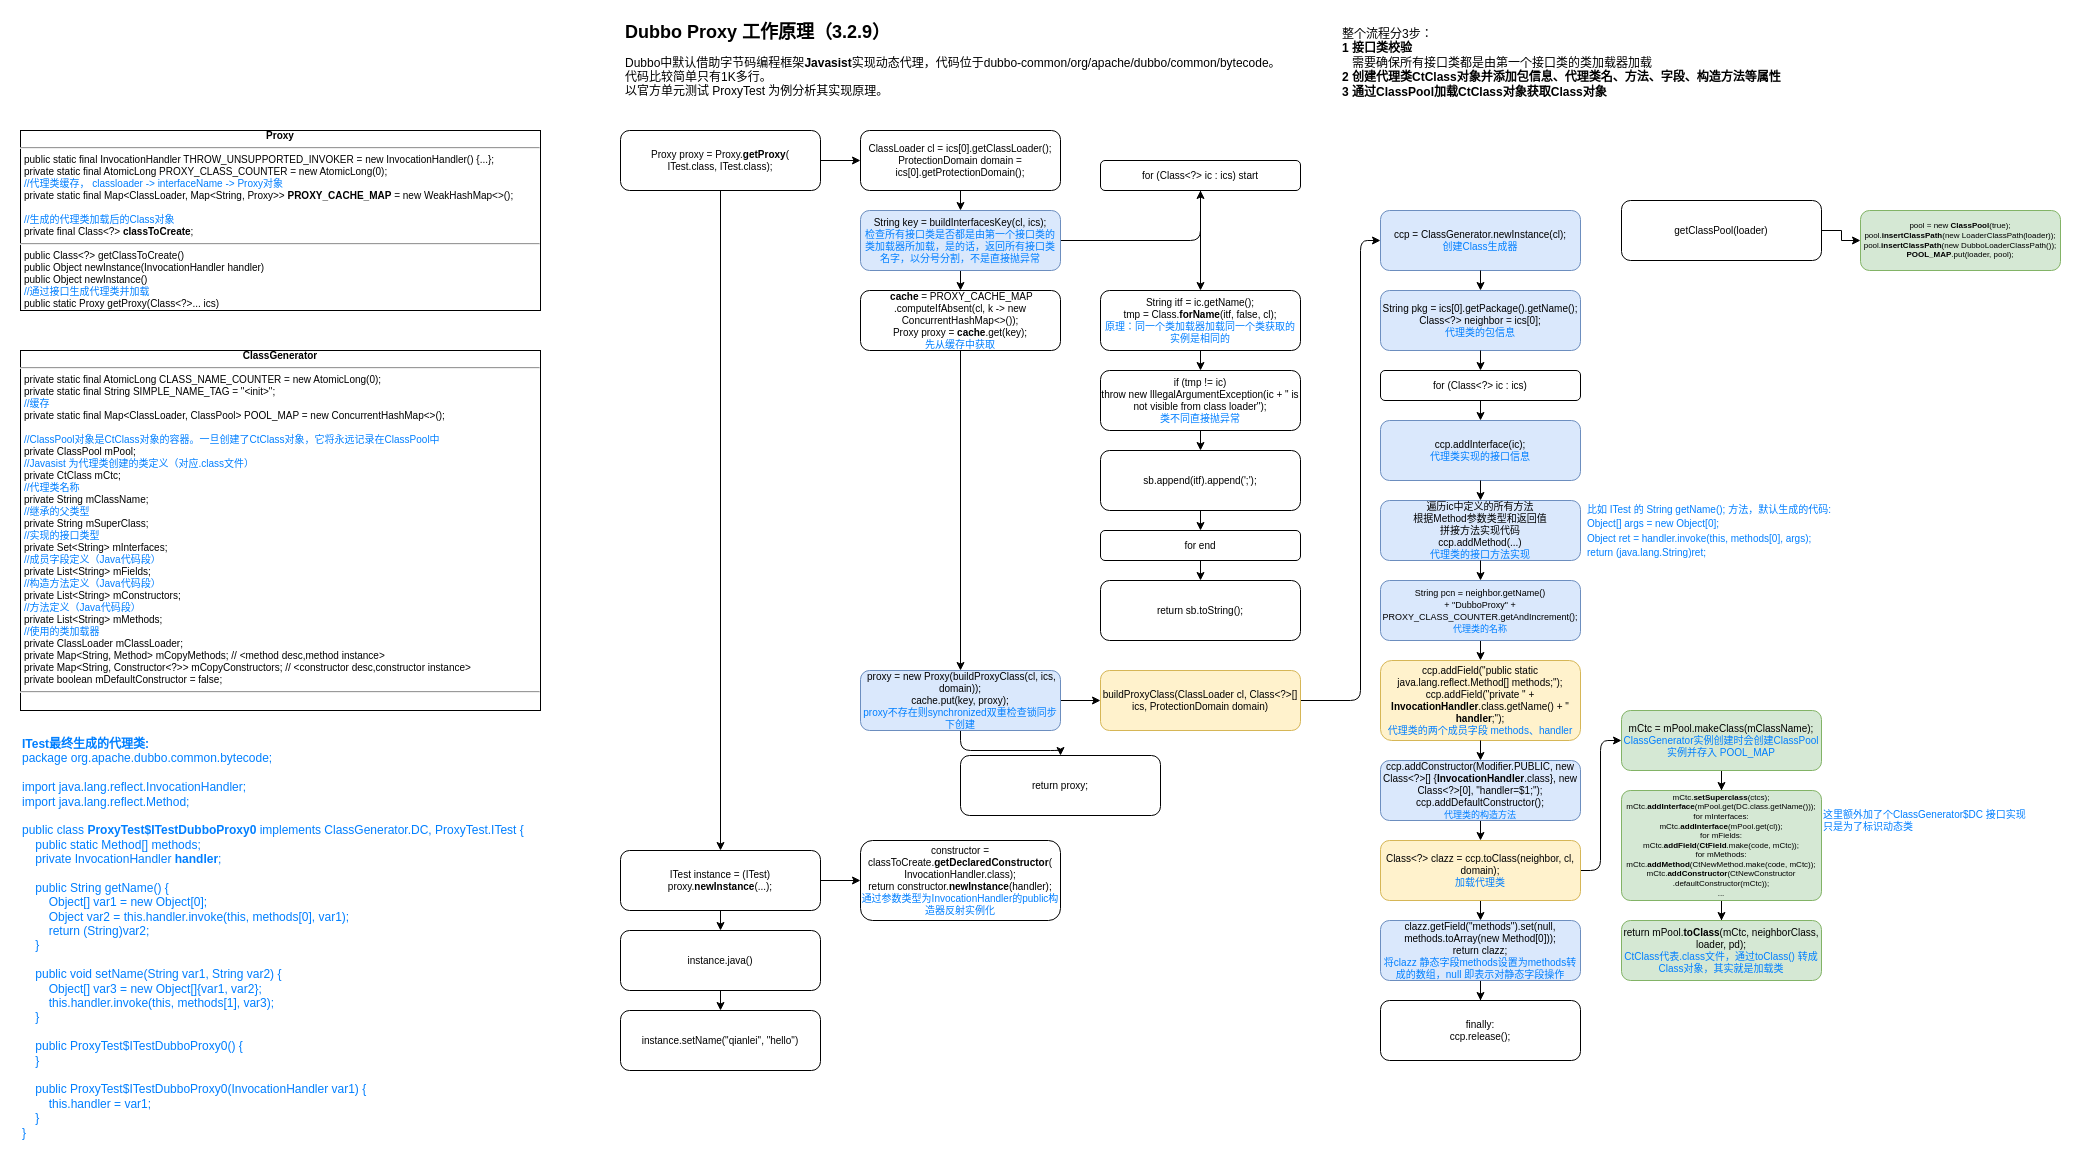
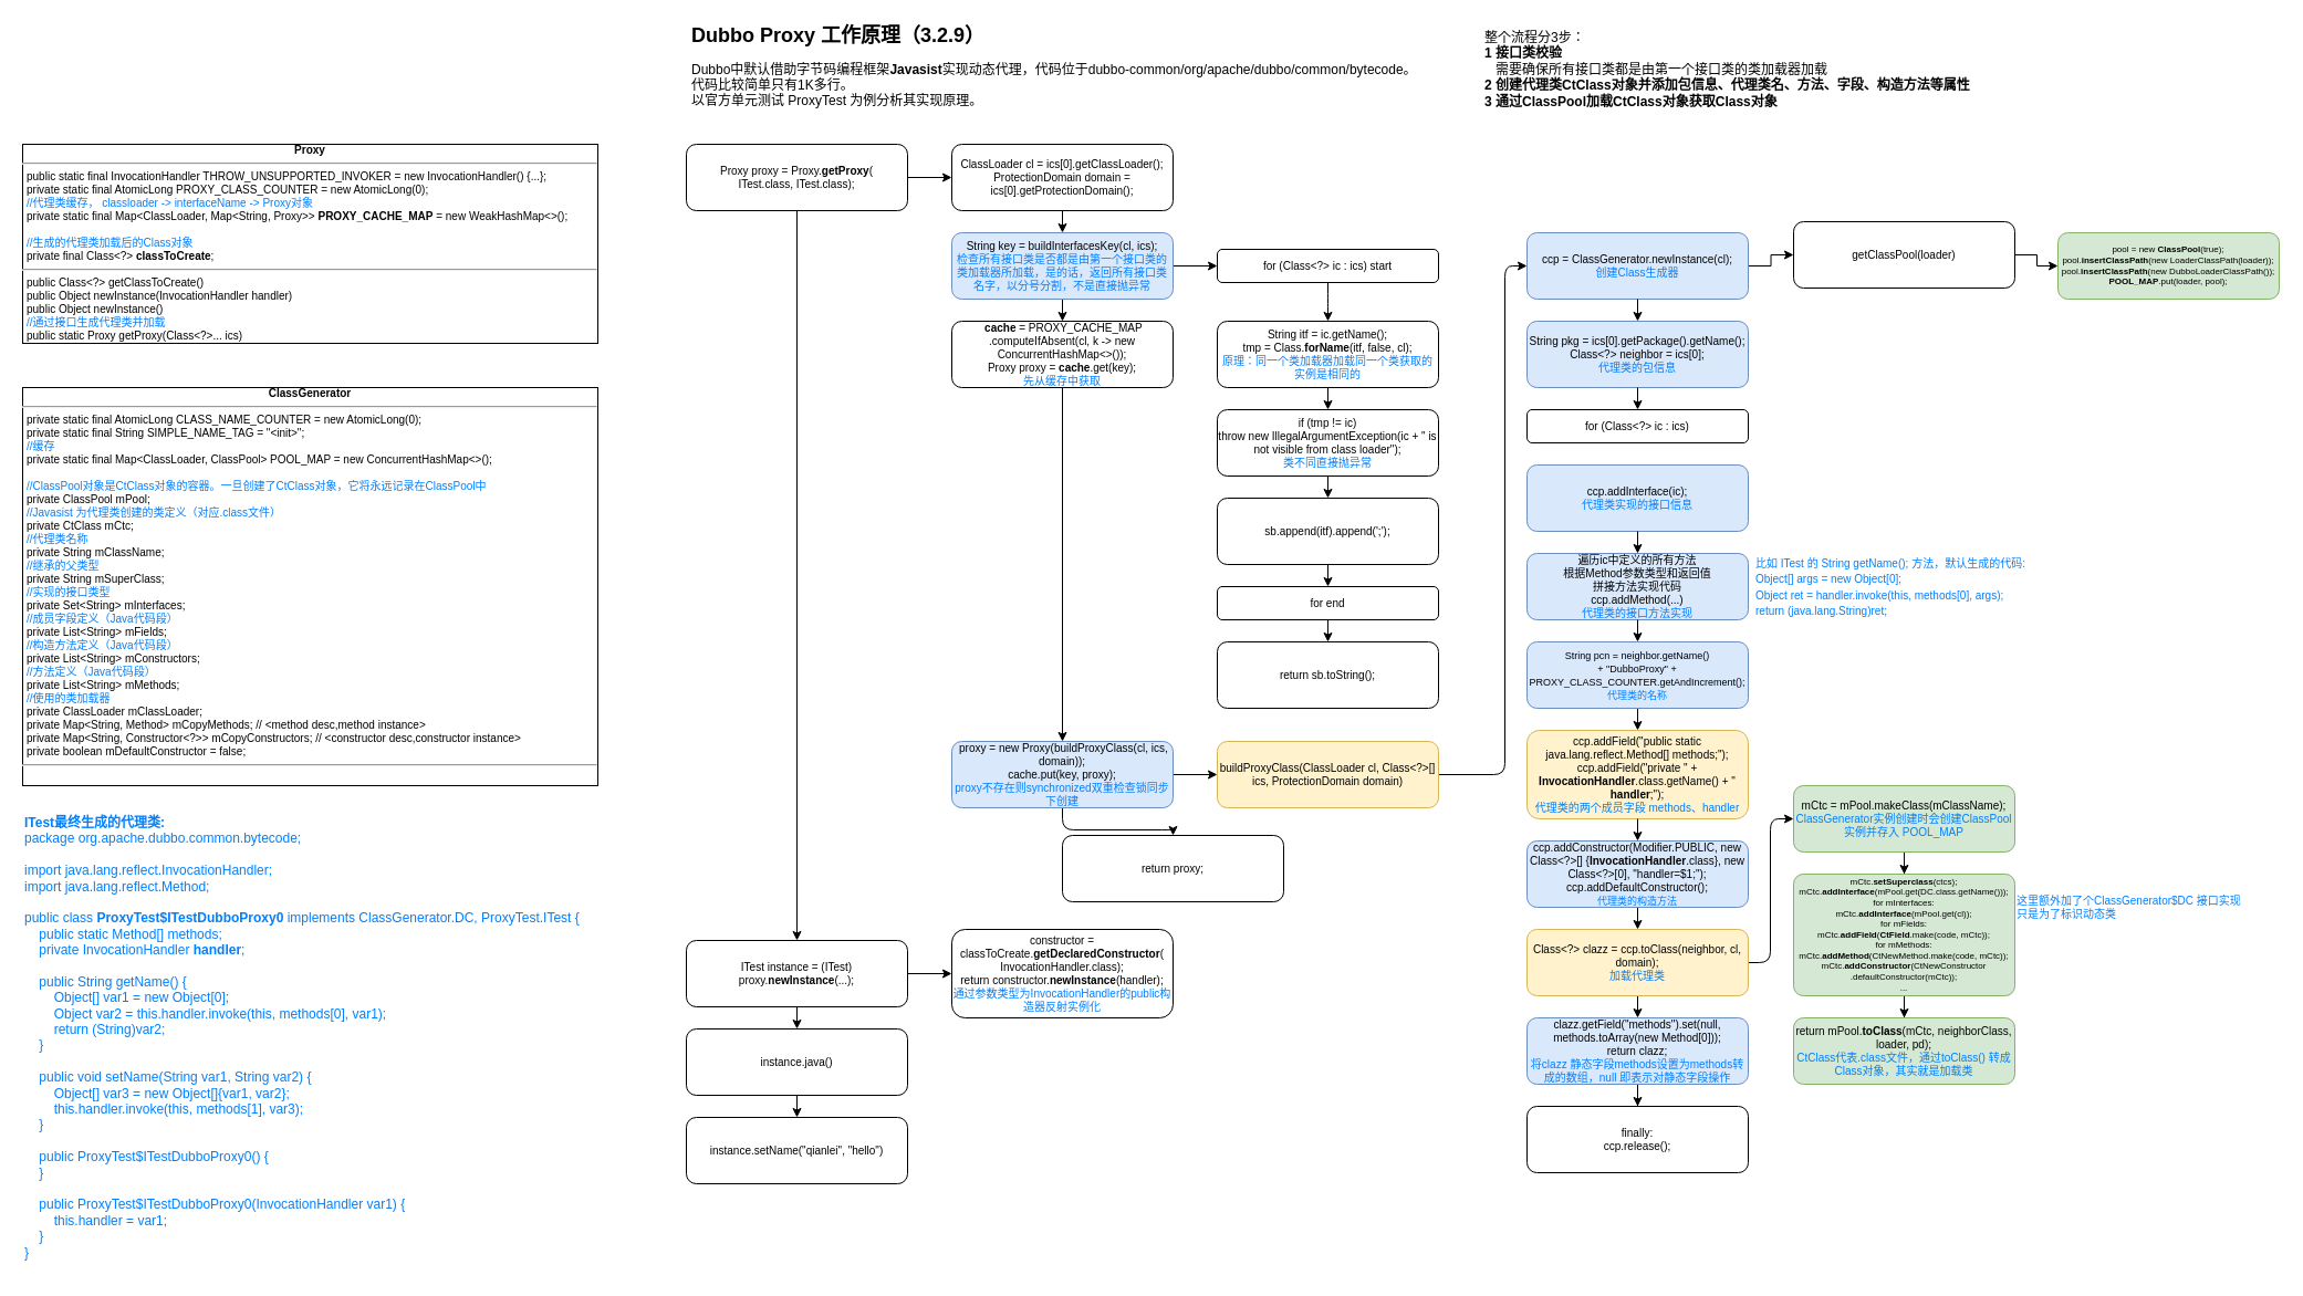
- <mxCell id="19" value="for (Class&amp;lt;?&amp;gt; ic : ics) start" style="rounded=1;whiteSpace=wrap;html=1;fontSize=10;" vertex="1" parent="1"><mxGeometry x="1100" y="160" width="200" height="30" as="geometry" /></mxCell>
+ <mxCell id="19" value="for (Class&amp;lt;?&amp;gt; ic : ics) start" style="rounded=1;whiteSpace=wrap;html=1;fontSize=10;" vertex="1" parent="1"><mxGeometry x="1100" y="225" width="200" height="30" as="geometry" /></mxCell>
+ <mxCell id="38" value="" style="edgeStyle=orthogonalEdgeStyle;rounded=0;orthogonalLoop=1;jettySize=auto;html=1;" edge="1" parent="1" source="39" target="64"><mxGeometry relative="1" as="geometry" /></mxCell>
- <mxCell id="55" value="" style="edgeStyle=orthogonalEdgeStyle;rounded=1;orthogonalLoop=1;jettySize=auto;html=1;" edge="1" parent="1" source="54" target="56"><mxGeometry relative="1" as="geometry"><mxPoint x="1480" y="400" as="sourcePoint" /><mxPoint x="1480" y="660" as="targetPoint" /></mxGeometry></mxCell>
